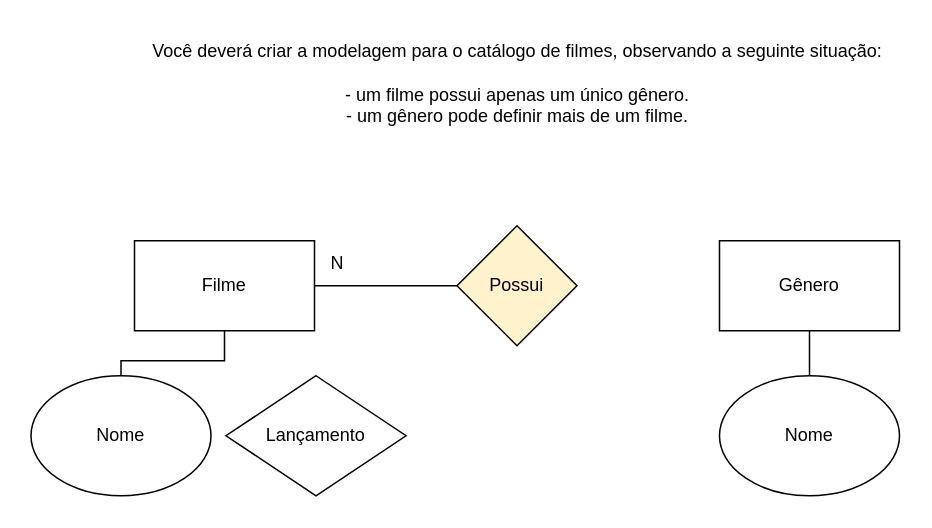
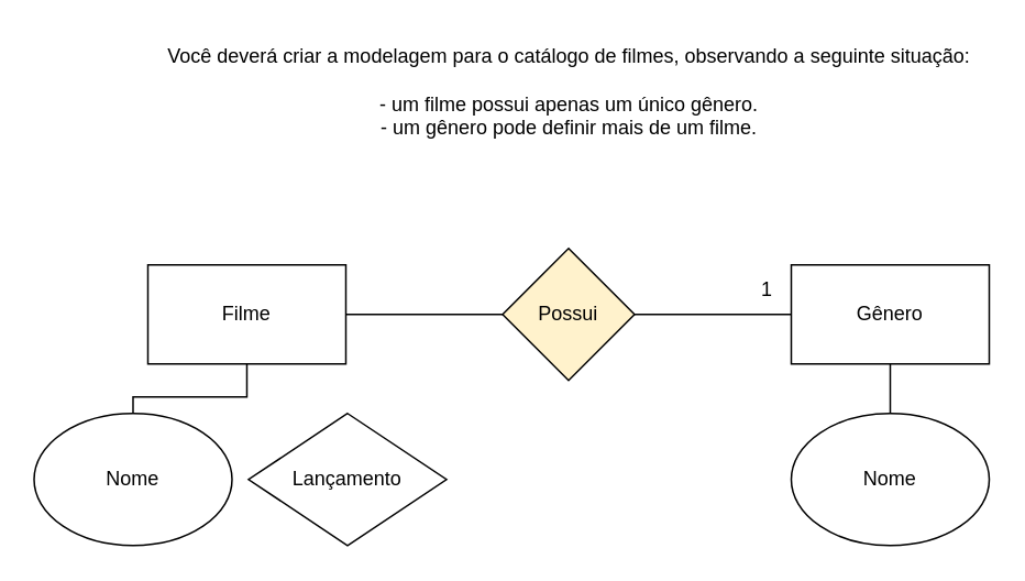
- <mxCell id="13" value="N" style="text;html=1;align=center;verticalAlign=middle;resizable=0;points=[];autosize=1;strokeColor=none;fillColor=none;" vertex="1" parent="1"><mxGeometry x="209" y="160" width="30" height="30" as="geometry" /></mxCell>
+ <mxCell id="14" value="1" style="text;html=1;align=center;verticalAlign=middle;resizable=0;points=[];autosize=1;strokeColor=none;fillColor=none;" vertex="1" parent="1"><mxGeometry x="449" y="160" width="30" height="30" as="geometry" /></mxCell>
+ <mxCell id="8" style="edgeStyle=orthogonalEdgeStyle;rounded=0;orthogonalLoop=1;jettySize=auto;html=1;exitX=1;exitY=0.5;exitDx=0;exitDy=0;entryX=0;entryY=0.5;entryDx=0;entryDy=0;endArrow=none;endFill=0;" edge="1" parent="1" source="9" target="4"><mxGeometry relative="1" as="geometry" /></mxCell>
